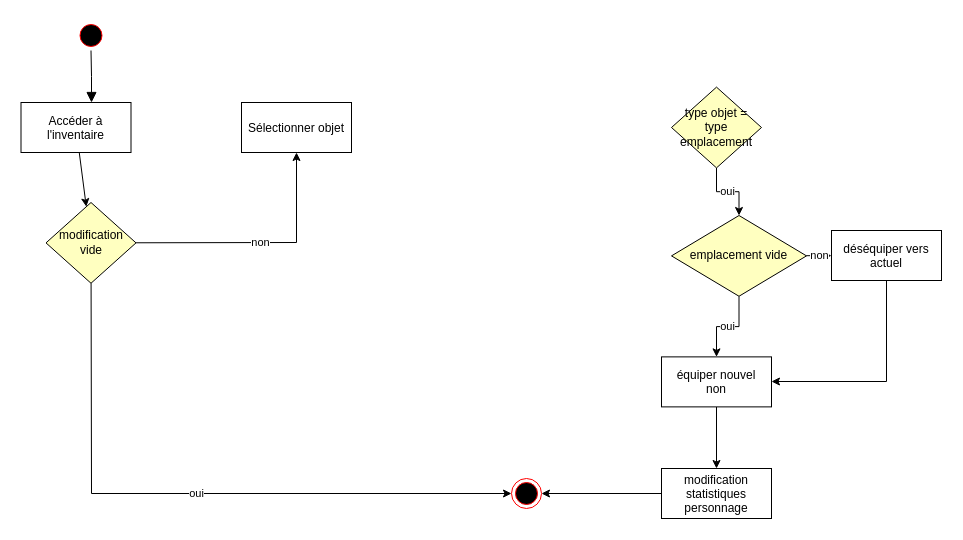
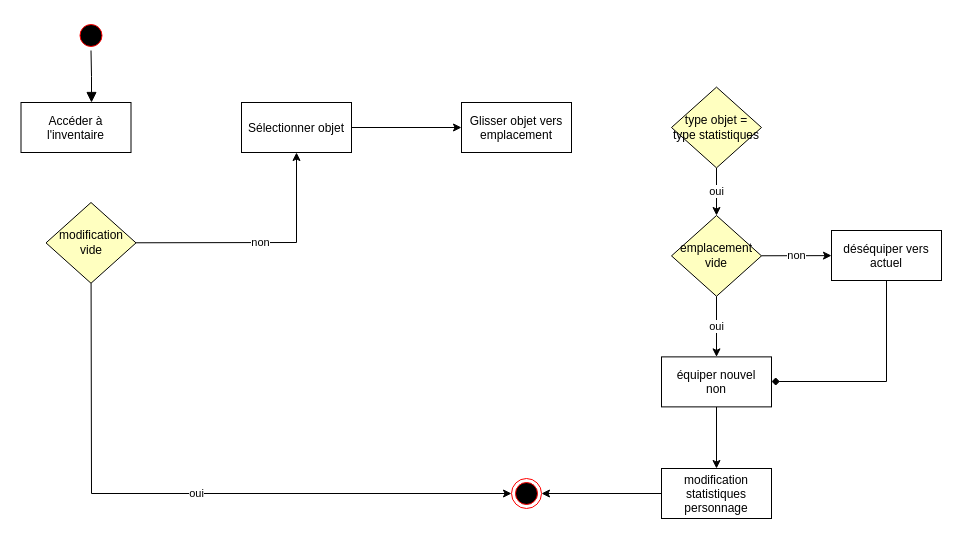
+ <mxCell id="7" style="edgeStyle=orthogonalEdgeStyle;rounded=0;orthogonalLoop=1;jettySize=auto;html=1;" edge="1" parent="1" source="8" target="9"><mxGeometry relative="1" as="geometry" /></mxCell>
+ <mxCell id="9" value="Glisser objet vers&#10;emplacement" style="" vertex="1" parent="1"><mxGeometry x="461" y="102" width="110" height="50" as="geometry" /></mxCell>
- <mxCell id="11" value="type objet = type emplacement" style="rhombus;whiteSpace=wrap;html=1;fillColor=#ffffc0;" vertex="1" parent="1"><mxGeometry x="671" y="86.63" width="90" height="80.75" as="geometry" /></mxCell>
+ <mxCell id="11" value="type objet = type statistiques" style="rhombus;whiteSpace=wrap;html=1;fillColor=#ffffc0;" vertex="1" parent="1"><mxGeometry x="671" y="86.63" width="90" height="80.75" as="geometry" /></mxCell>
- <mxCell id="4" style="edgeStyle=none;rounded=0;orthogonalLoop=1;jettySize=auto;html=1;" edge="1" parent="1" source="5" target="23"><mxGeometry relative="1" as="geometry" /></mxCell>
- <mxCell id="16" value="emplacement vide" style="rhombus;whiteSpace=wrap;html=1;fillColor=#ffffc0;" vertex="1" parent="1"><mxGeometry x="671" y="215" width="135" height="80.75" as="geometry" /></mxCell>
+ <mxCell id="16" value="emplacement vide" style="rhombus;whiteSpace=wrap;html=1;fillColor=#ffffc0;" vertex="1" parent="1"><mxGeometry x="671" y="215" width="90" height="80.75" as="geometry" /></mxCell>
- <mxCell id="19" style="edgeStyle=orthogonalEdgeStyle;rounded=0;orthogonalLoop=1;jettySize=auto;html=1;" edge="1" parent="1" source="20" target="13"><mxGeometry relative="1" as="geometry"><Array as="points"><mxPoint x="886" y="381" /></Array></mxGeometry></mxCell>
+ <mxCell id="19" style="edgeStyle=orthogonalEdgeStyle;rounded=0;orthogonalLoop=1;jettySize=auto;html=1;endArrow=diamond;" edge="1" parent="1" source="20" target="13"><mxGeometry relative="1" as="geometry"><Array as="points"><mxPoint x="886" y="381" /></Array></mxGeometry></mxCell>
